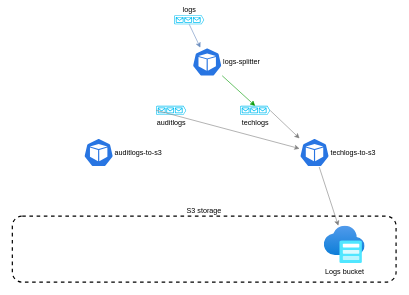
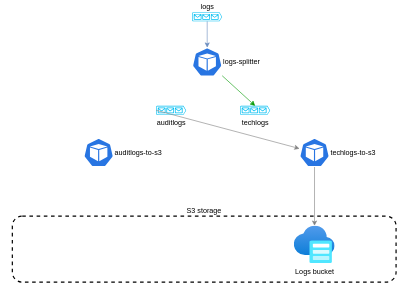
- <mxCell id="2" value="logs" style="verticalLabelPosition=top;html=1;verticalAlign=bottom;align=center;strokeColor=none;fillColor=#00BEF2;shape=mxgraph.azure.queue_generic;pointerEvents=1;labelPosition=center;" vertex="1" parent="1"><mxGeometry x="290" y="25" width="50" height="15" as="geometry" /></mxCell>
+ <mxCell id="2" value="logs" style="verticalLabelPosition=top;html=1;verticalAlign=bottom;align=center;strokeColor=none;fillColor=#00BEF2;shape=mxgraph.azure.queue_generic;pointerEvents=1;labelPosition=center;" vertex="1" parent="1"><mxGeometry x="320" y="20" width="50" height="15" as="geometry" /></mxCell>
- <mxCell id="13" value="" style="endArrow=classic;html=1;rounded=0;strokeColor=#808080;exitX=1;exitY=0.51;exitDx=0;exitDy=0;exitPerimeter=0;" edge="1" parent="1" source="7" target="11"><mxGeometry width="50" height="50" relative="1" as="geometry"><mxPoint x="410" y="260" as="sourcePoint" /><mxPoint x="460" y="210" as="targetPoint" /></mxGeometry></mxCell>
- <mxCell id="4" value="Logs bucket" style="aspect=fixed;html=1;points=[];align=center;image;fontSize=12;image=img/lib/azure2/storage/Azure_HCP_Cache.svg;hachureGap=4;pointerEvents=0;dashed=1;strokeColor=#66CC00;strokeWidth=2;fillColor=none;" vertex="1" parent="1"><mxGeometry x="540" y="376" width="68" height="63" as="geometry" /></mxCell>
+ <mxCell id="4" value="Logs bucket" style="aspect=fixed;html=1;points=[];align=center;image;fontSize=12;image=img/lib/azure2/storage/Azure_HCP_Cache.svg;hachureGap=4;pointerEvents=0;dashed=1;strokeColor=#66CC00;strokeWidth=2;fillColor=none;" vertex="1" parent="1"><mxGeometry x="490" y="376" width="68" height="63" as="geometry" /></mxCell>
